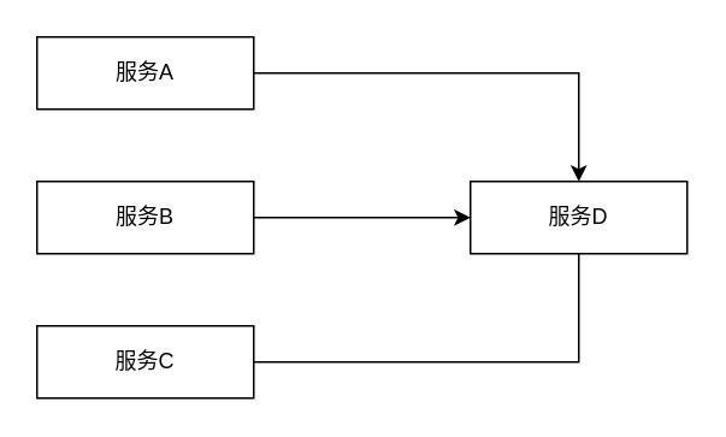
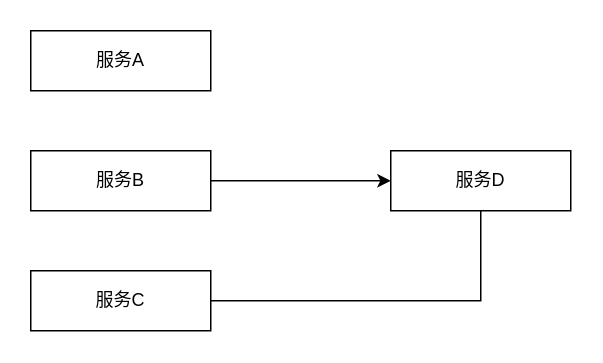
- <mxCell id="2" style="edgeStyle=orthogonalEdgeStyle;rounded=0;orthogonalLoop=1;jettySize=auto;html=1;exitX=1;exitY=0.5;exitDx=0;exitDy=0;" edge="1" parent="1" source="3" target="8"><mxGeometry relative="1" as="geometry" /></mxCell>
